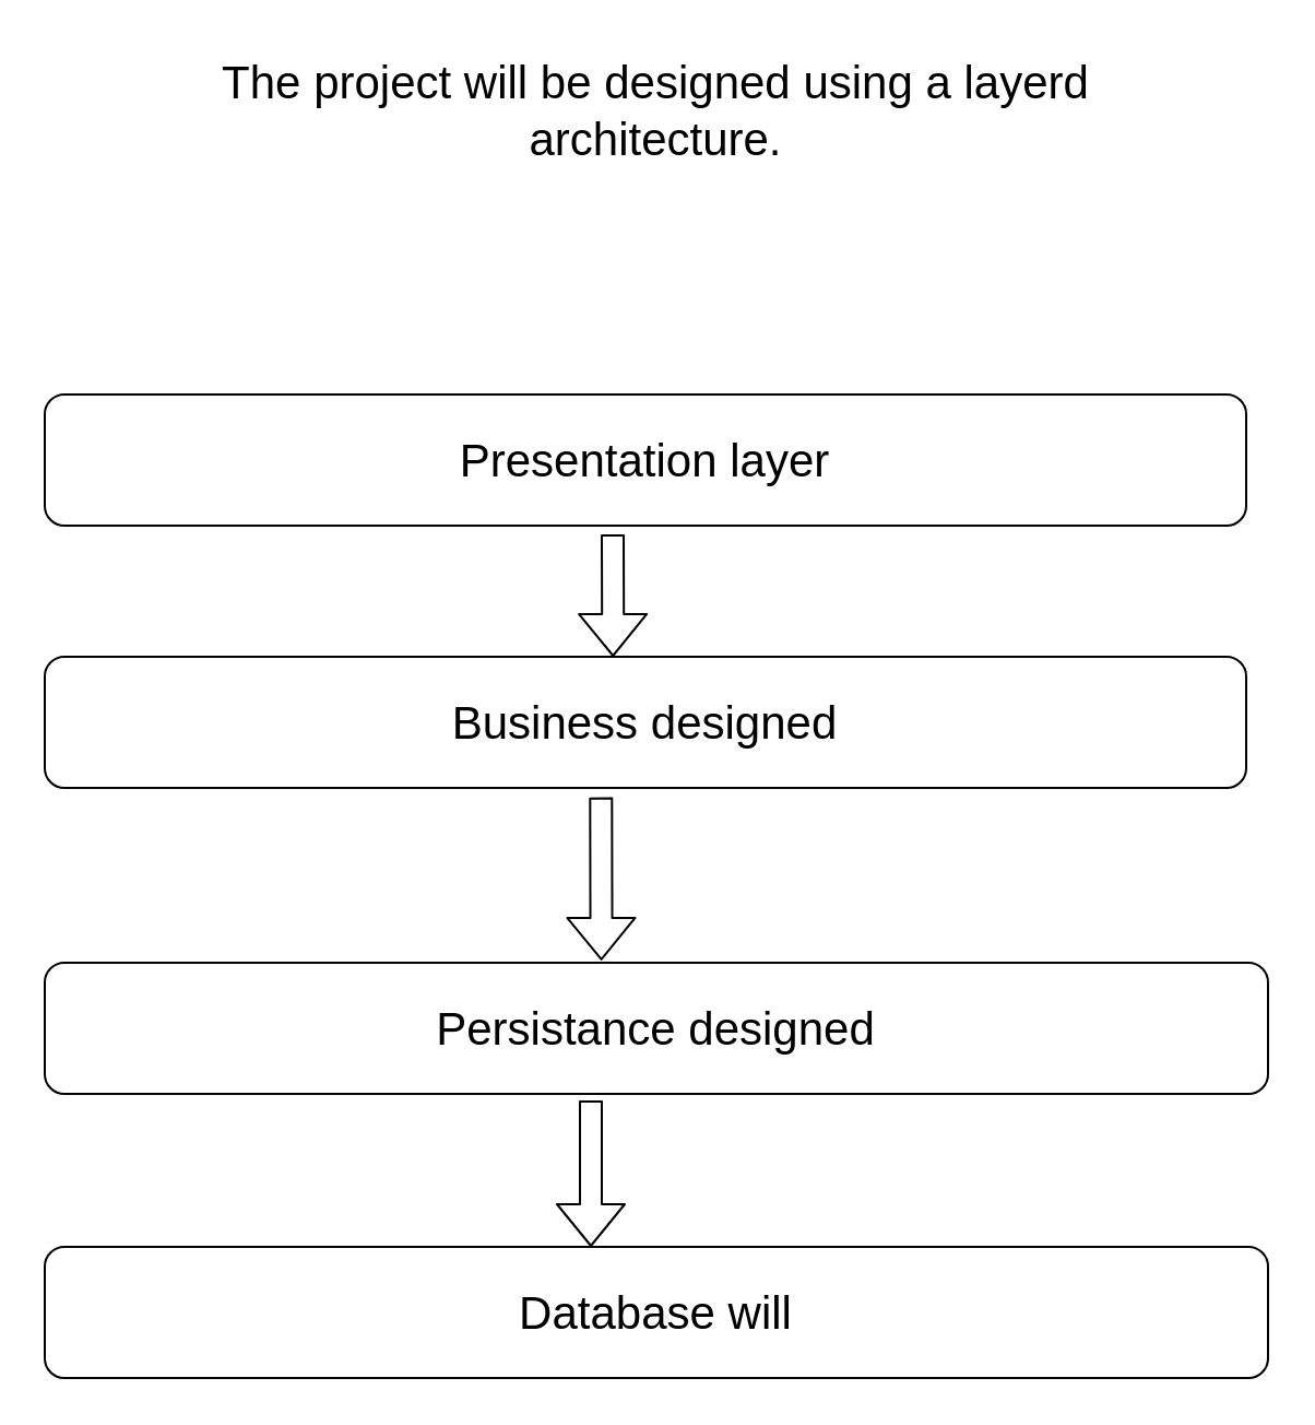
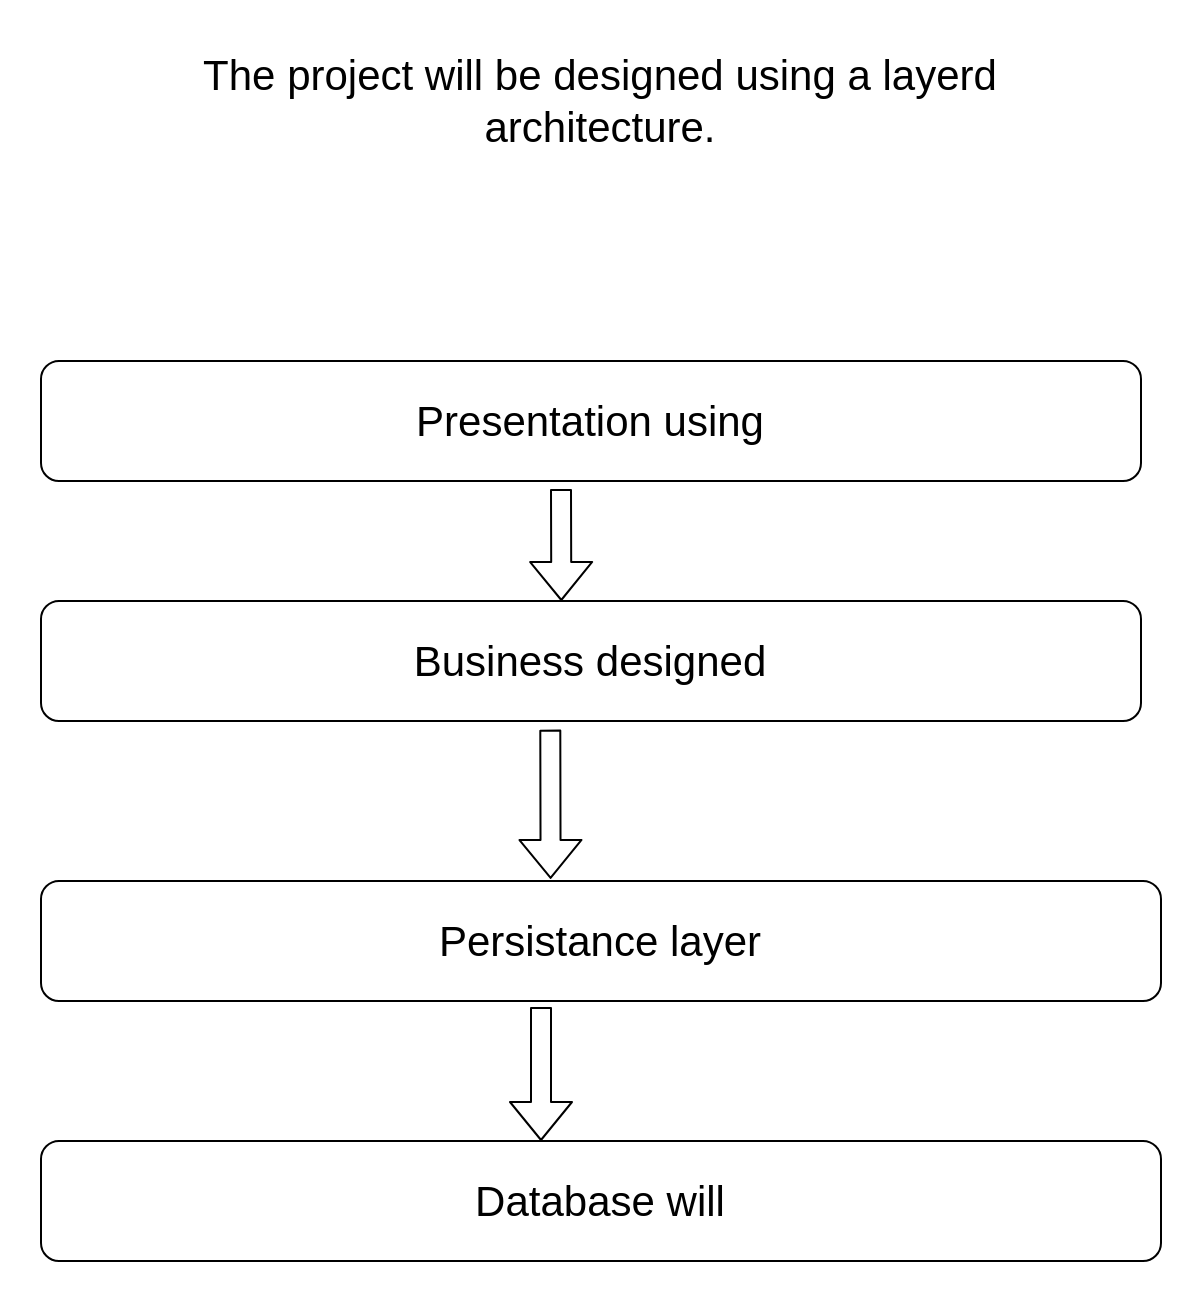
- <mxCell id="2" value="&lt;font style=&quot;font-size: 21px&quot;&gt;Presentation layer&lt;/font&gt;" style="rounded=1;whiteSpace=wrap;html=1;" vertex="1" parent="1"><mxGeometry x="20" y="180" width="550" height="60" as="geometry" /></mxCell>
+ <mxCell id="2" value="&lt;font style=&quot;font-size: 21px&quot;&gt;Presentation using&lt;/font&gt;" style="rounded=1;whiteSpace=wrap;html=1;" vertex="1" parent="1"><mxGeometry x="20" y="180" width="550" height="60" as="geometry" /></mxCell>
- <mxCell id="4" value="&lt;font style=&quot;font-size: 21px&quot;&gt;Persistance designed&lt;/font&gt;" style="rounded=1;whiteSpace=wrap;html=1;" vertex="1" parent="1"><mxGeometry x="20" y="440" width="560" height="60" as="geometry" /></mxCell>
+ <mxCell id="4" value="&lt;font style=&quot;font-size: 21px&quot;&gt;Persistance layer&lt;/font&gt;" style="rounded=1;whiteSpace=wrap;html=1;" vertex="1" parent="1"><mxGeometry x="20" y="440" width="560" height="60" as="geometry" /></mxCell>
